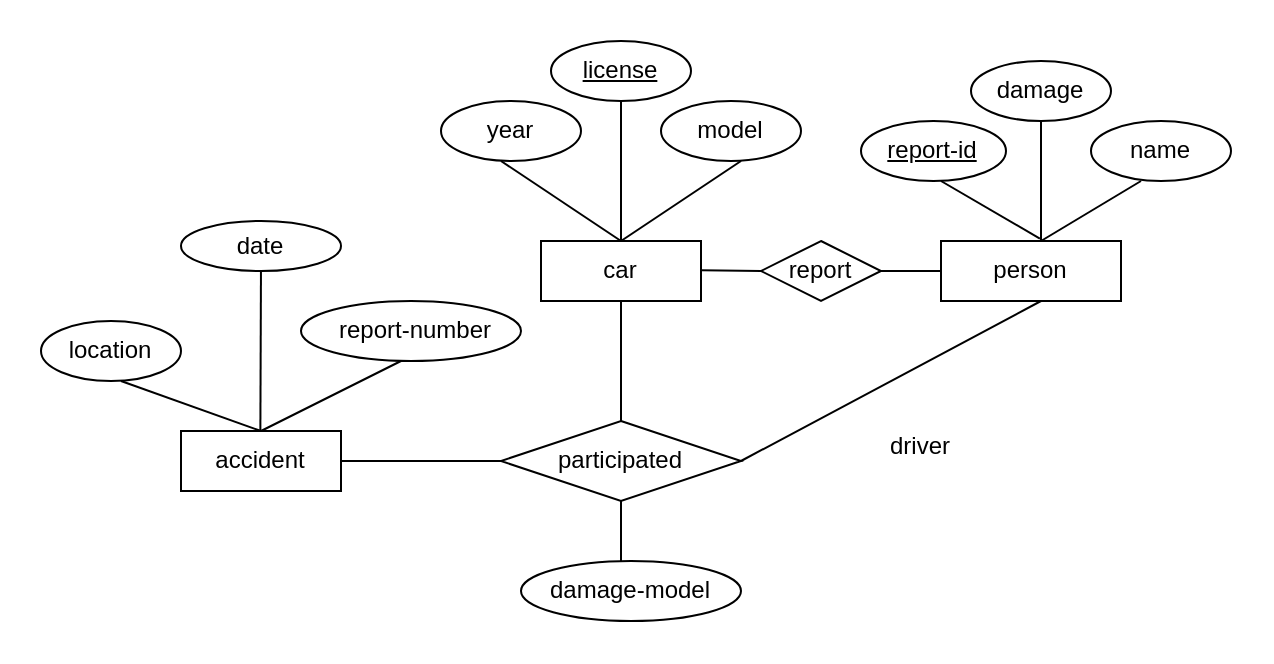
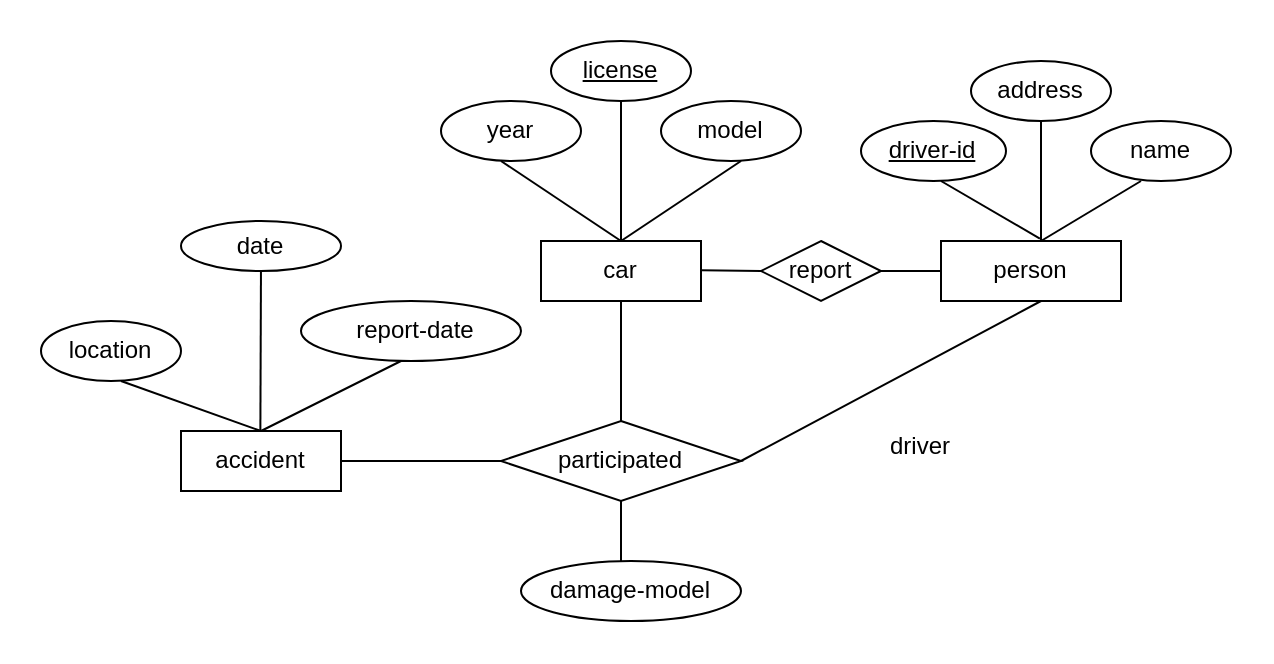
- <mxCell id="31" value="damage" style="text;html=1;align=center;verticalAlign=middle;whiteSpace=wrap;rounded=0;" vertex="1" parent="1"><mxGeometry x="490" y="30" width="60" height="30" as="geometry" /></mxCell>
+ <mxCell id="31" value="address" style="text;html=1;align=center;verticalAlign=middle;whiteSpace=wrap;rounded=0;" vertex="1" parent="1"><mxGeometry x="490" y="30" width="60" height="30" as="geometry" /></mxCell>
- <mxCell id="34" value="&lt;u&gt;report-id&lt;/u&gt;" style="text;html=1;align=center;verticalAlign=middle;whiteSpace=wrap;rounded=0;" vertex="1" parent="1"><mxGeometry x="436.25" y="60" width="60" height="30" as="geometry" /></mxCell>
+ <mxCell id="34" value="&lt;u&gt;driver-id&lt;/u&gt;" style="text;html=1;align=center;verticalAlign=middle;whiteSpace=wrap;rounded=0;" vertex="1" parent="1"><mxGeometry x="436.25" y="60" width="60" height="30" as="geometry" /></mxCell>
- <mxCell id="47" value="report-number" style="text;html=1;align=center;verticalAlign=middle;whiteSpace=wrap;rounded=0;" vertex="1" parent="1"><mxGeometry x="165" y="150" width="85" height="30" as="geometry" /></mxCell>
+ <mxCell id="47" value="report-date" style="text;html=1;align=center;verticalAlign=middle;whiteSpace=wrap;rounded=0;" vertex="1" parent="1"><mxGeometry x="165" y="150" width="85" height="30" as="geometry" /></mxCell>
